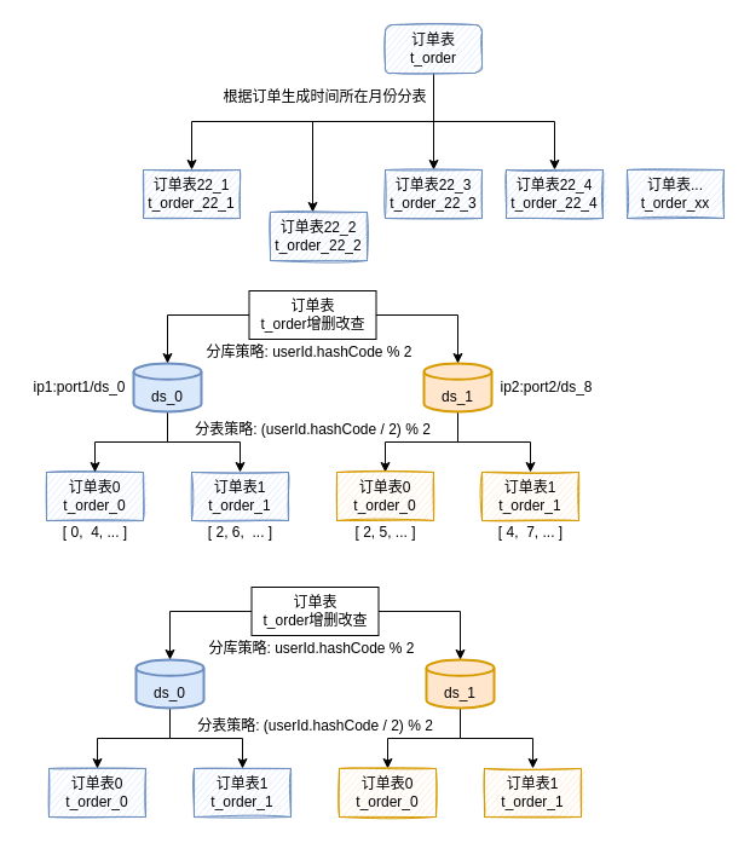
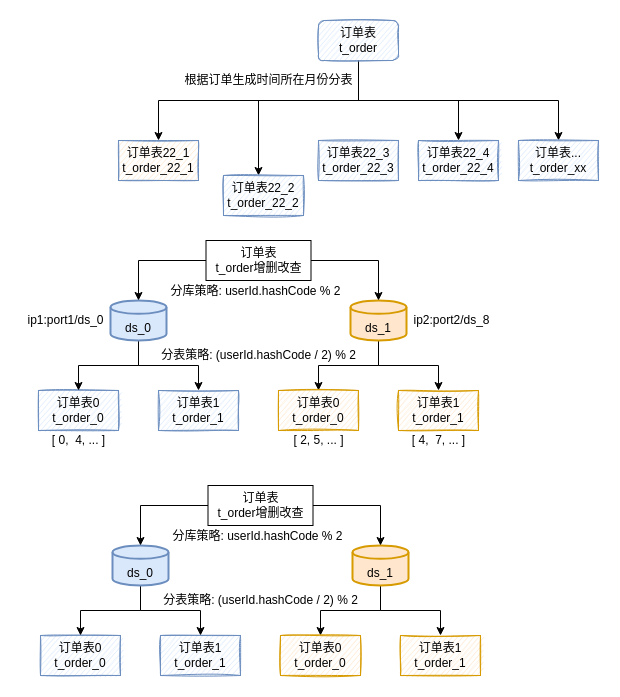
+ <mxCell id="6" style="edgeStyle=orthogonalEdgeStyle;rounded=0;orthogonalLoop=1;jettySize=auto;html=1;" edge="1" parent="1" source="7" target="13"><mxGeometry relative="1" as="geometry"><Array as="points"><mxPoint x="358" y="100" /><mxPoint x="558" y="100" /></Array></mxGeometry></mxCell>
- <mxCell id="4" style="edgeStyle=orthogonalEdgeStyle;rounded=0;orthogonalLoop=1;jettySize=auto;html=1;" edge="1" parent="1" source="7" target="10"><mxGeometry relative="1" as="geometry" /></mxCell>
- <mxCell id="8" value="订单表22_1&lt;br&gt;t_order_22_1" style="rounded=0;whiteSpace=wrap;html=1;fillColor=#dae8fc;strokeColor=#6c8ebf;sketch=1;" vertex="1" parent="1"><mxGeometry x="118" y="140" width="80" height="40" as="geometry" /></mxCell>
+ <mxCell id="8" value="订单表22_1&lt;br&gt;t_order_22_1" style="rounded=0;whiteSpace=wrap;html=1;fillColor=#ffe6cc;strokeColor=#6c8ebf;sketch=1;" vertex="1" parent="1"><mxGeometry x="118" y="140" width="80" height="40" as="geometry" /></mxCell>
- <mxCell id="34" value="[ 2, 6,&amp;nbsp; ... ]" style="text;html=1;align=center;verticalAlign=middle;resizable=0;points=[];autosize=1;strokeColor=none;fillColor=none;" vertex="1" parent="1"><mxGeometry x="163" y="430" width="70" height="20" as="geometry" /></mxCell>
